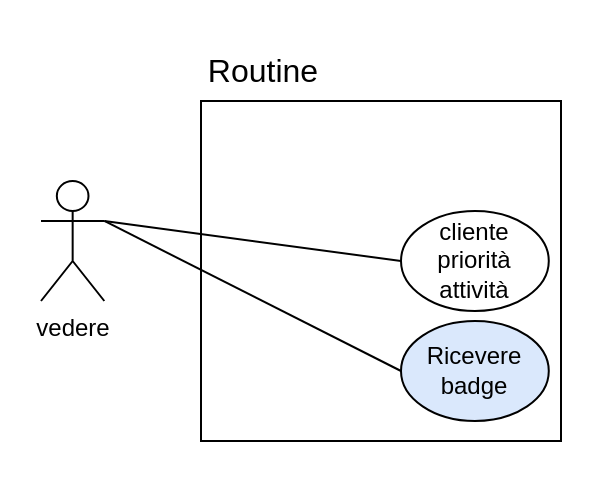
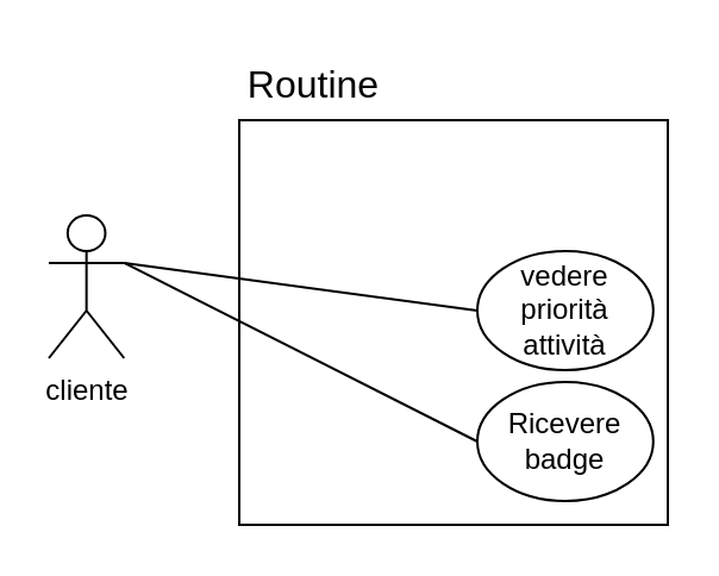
- <mxCell id="7" value="cliente priorità attività" style="ellipse;whiteSpace=wrap;html=1;" vertex="1" parent="1"><mxGeometry x="200.001" y="105" width="73.889" height="50" as="geometry" /></mxCell>
+ <mxCell id="7" value="vedere priorità attività" style="ellipse;whiteSpace=wrap;html=1;" vertex="1" parent="1"><mxGeometry x="200.001" y="105" width="73.889" height="50" as="geometry" /></mxCell>
- <mxCell id="3" value="vedere" style="shape=umlActor;verticalLabelPosition=bottom;verticalAlign=top;html=1;outlineConnect=0;" vertex="1" parent="1"><mxGeometry x="20" y="90" width="31.667" height="60" as="geometry" /></mxCell>
+ <mxCell id="3" value="cliente" style="shape=umlActor;verticalLabelPosition=bottom;verticalAlign=top;html=1;outlineConnect=0;" vertex="1" parent="1"><mxGeometry x="20" y="90" width="31.667" height="60" as="geometry" /></mxCell>
- <mxCell id="8" value="Ricevere badge" style="ellipse;whiteSpace=wrap;html=1;fillColor=#dae8fc;" vertex="1" parent="1"><mxGeometry x="200.001" y="160" width="73.889" height="50" as="geometry" /></mxCell>
+ <mxCell id="8" value="Ricevere badge" style="ellipse;whiteSpace=wrap;html=1;" vertex="1" parent="1"><mxGeometry x="200.001" y="160" width="73.889" height="50" as="geometry" /></mxCell>
